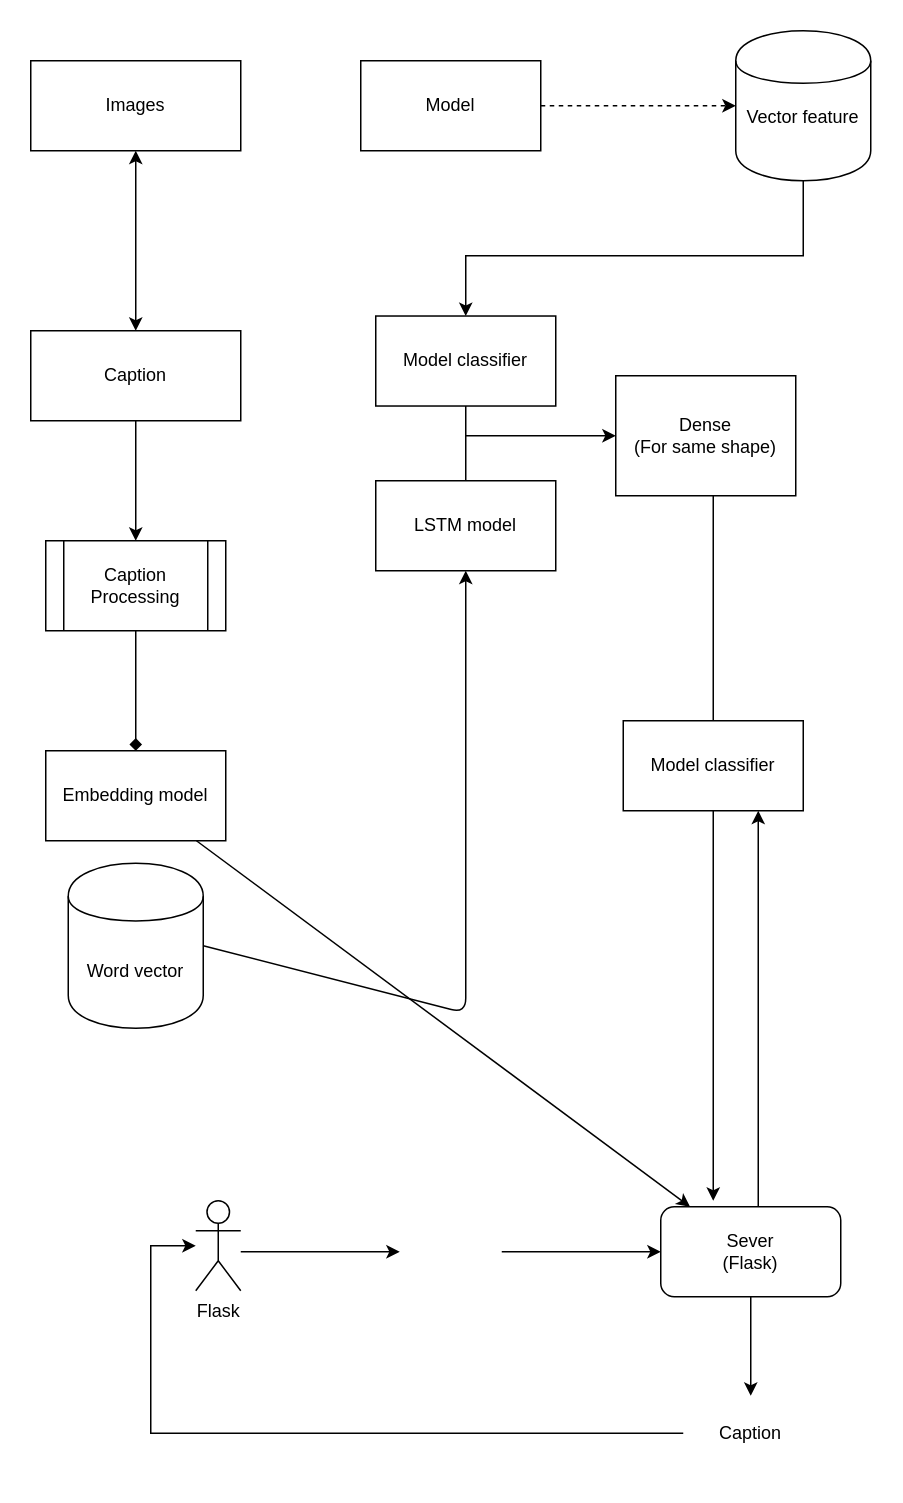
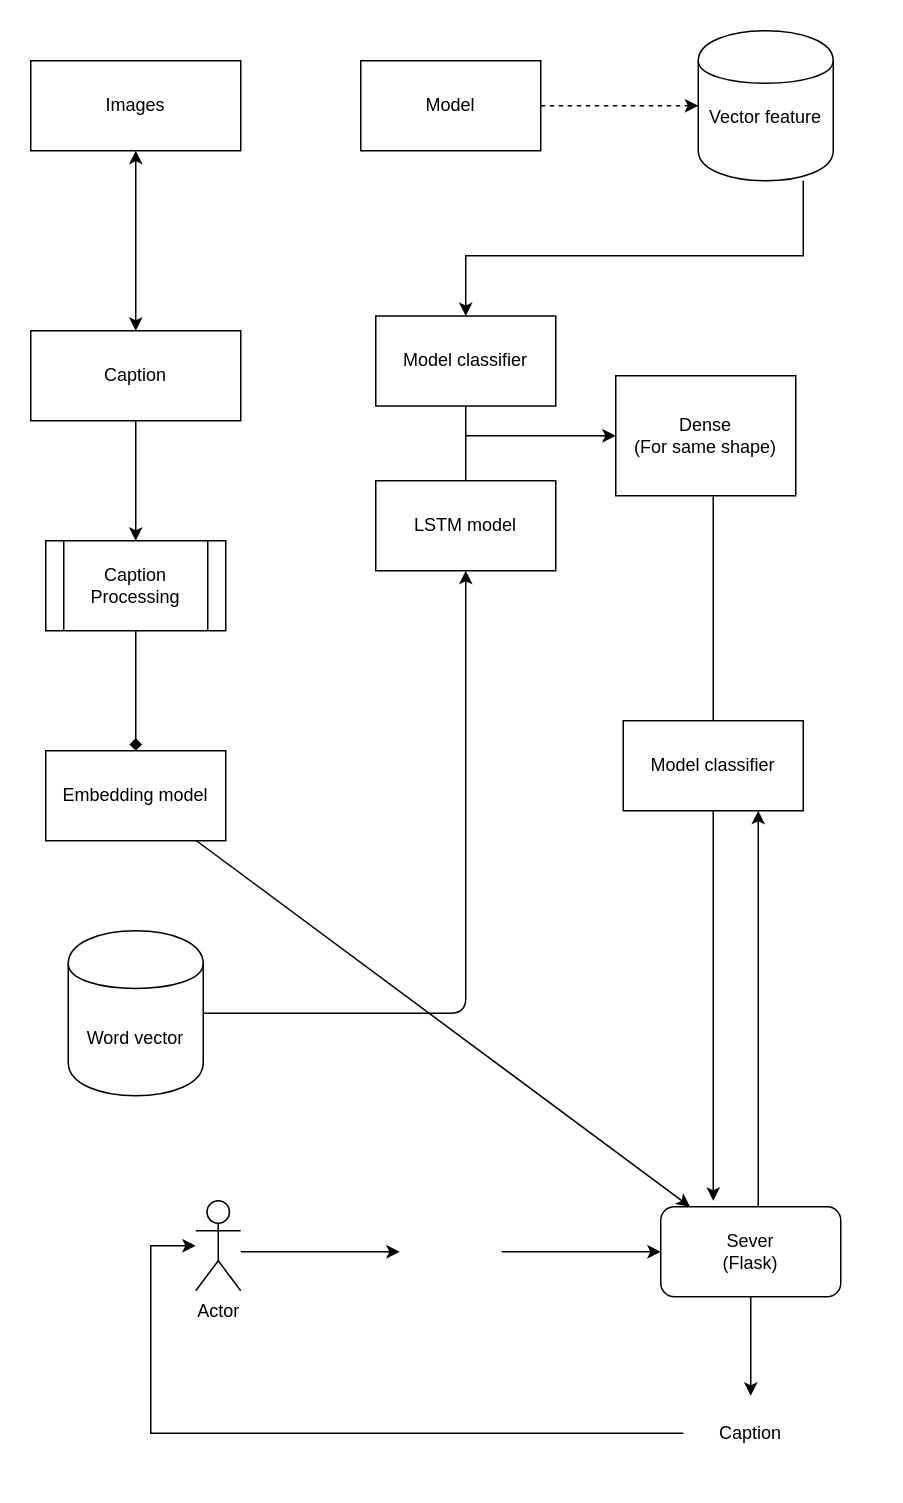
- <mxCell id="6" value="Vector feature&lt;br&gt;&lt;br&gt;" style="shape=cylinder;whiteSpace=wrap;html=1;boundedLbl=1;backgroundOutline=1;" vertex="1" parent="1"><mxGeometry x="490" y="20" width="90" height="100" as="geometry" /></mxCell>
+ <mxCell id="6" value="Vector feature&lt;br&gt;&lt;br&gt;" style="shape=cylinder;whiteSpace=wrap;html=1;boundedLbl=1;backgroundOutline=1;" vertex="1" parent="1"><mxGeometry x="465" y="20" width="90" height="100" as="geometry" /></mxCell>
- <mxCell id="13" value="Word vector" style="shape=cylinder;whiteSpace=wrap;html=1;boundedLbl=1;backgroundOutline=1;" vertex="1" parent="1"><mxGeometry x="45" y="575" width="90" height="110" as="geometry" /></mxCell>
+ <mxCell id="13" value="Word vector" style="shape=cylinder;whiteSpace=wrap;html=1;boundedLbl=1;backgroundOutline=1;" vertex="1" parent="1"><mxGeometry x="45" y="620" width="90" height="110" as="geometry" /></mxCell>
- <mxCell id="30" value="Flask" style="shape=umlActor;verticalLabelPosition=bottom;labelBackgroundColor=#ffffff;verticalAlign=top;html=1;outlineConnect=0;" vertex="1" parent="1"><mxGeometry x="130" y="800" width="30" height="60" as="geometry" /></mxCell>
+ <mxCell id="30" value="Actor" style="shape=umlActor;verticalLabelPosition=bottom;labelBackgroundColor=#ffffff;verticalAlign=top;html=1;outlineConnect=0;" vertex="1" parent="1"><mxGeometry x="130" y="800" width="30" height="60" as="geometry" /></mxCell>
